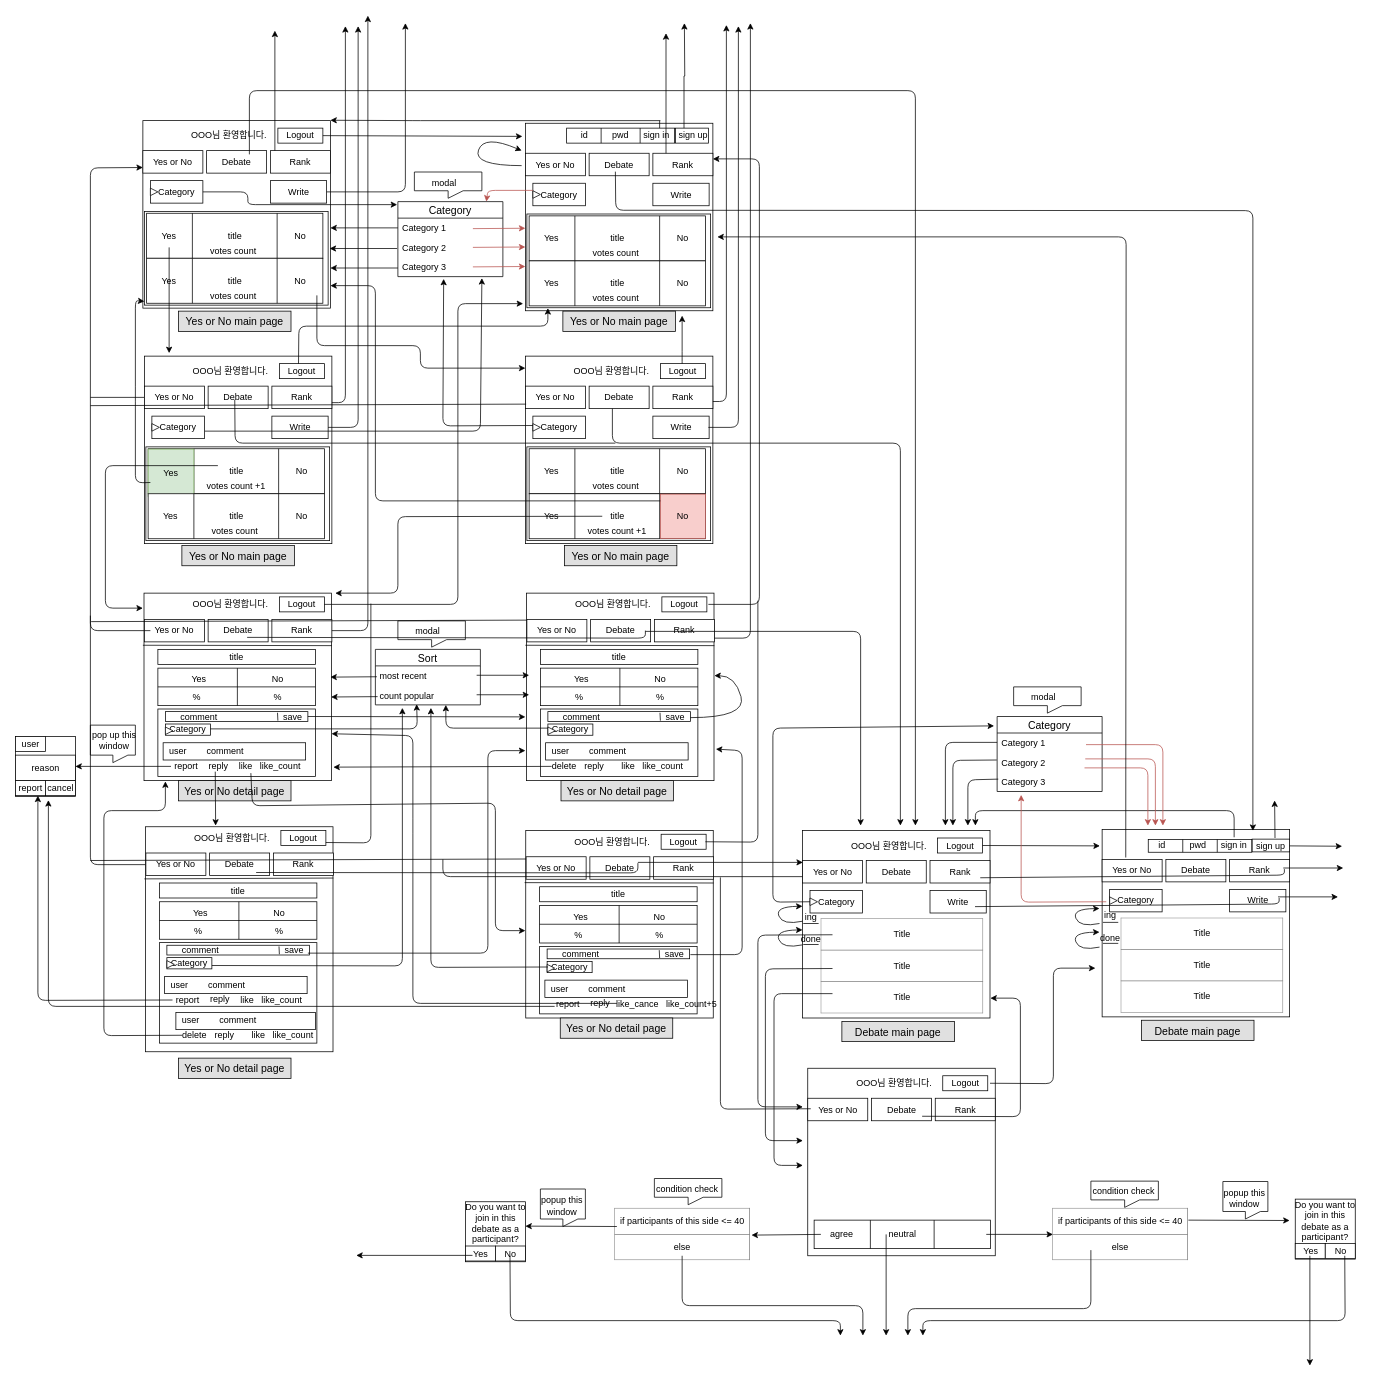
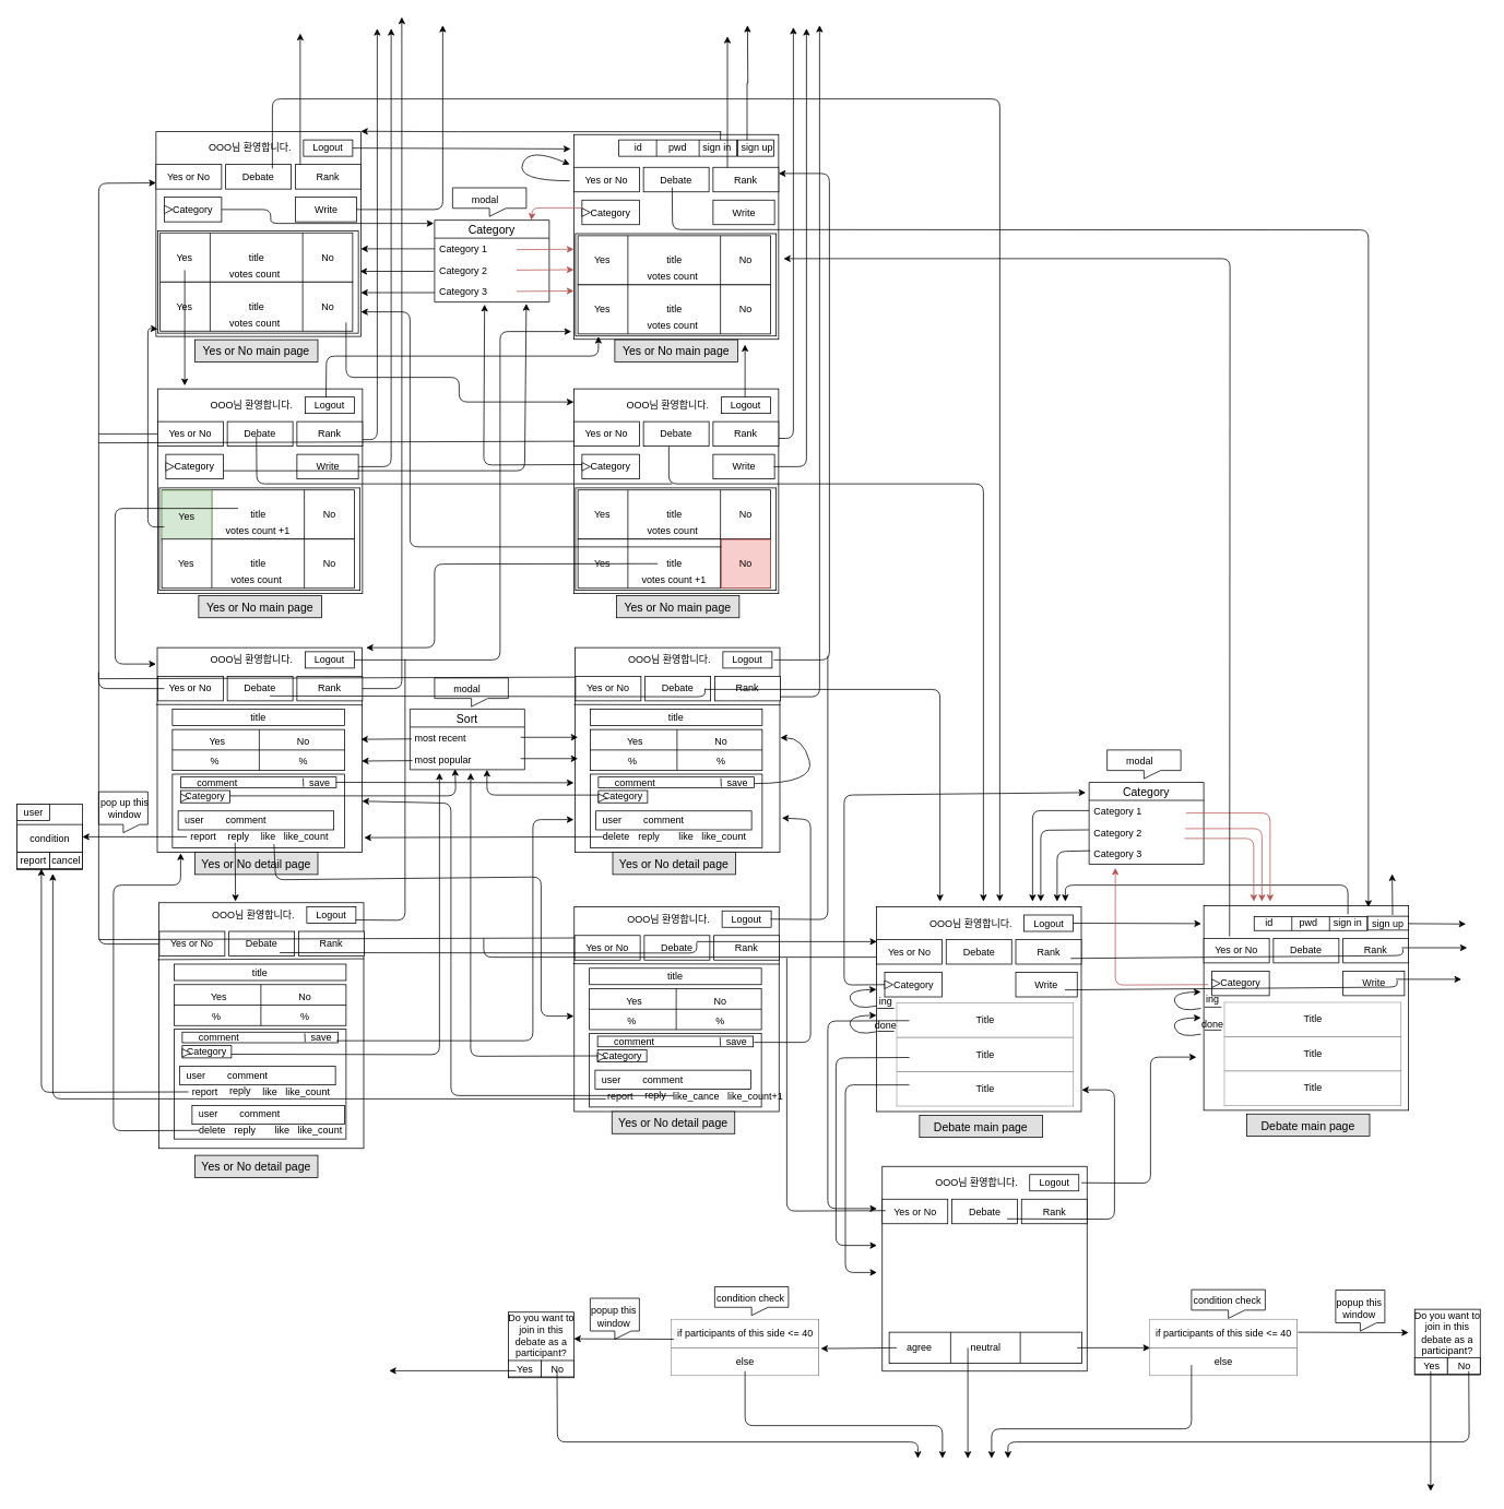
- <mxCell id="206" value="count popular" style="text;strokeColor=none;fillColor=none;spacingLeft=4;spacingRight=4;overflow=hidden;rotatable=0;points=[[0,0.5],[1,0.5]];portConstraint=eastwest;fontSize=12;" vertex="1" parent="204"><mxGeometry y="48" width="140" height="26" as="geometry" /></mxCell>
+ <mxCell id="206" value="most popular" style="text;strokeColor=none;fillColor=none;spacingLeft=4;spacingRight=4;overflow=hidden;rotatable=0;points=[[0,0.5],[1,0.5]];portConstraint=eastwest;fontSize=12;" vertex="1" parent="204"><mxGeometry y="48" width="140" height="26" as="geometry" /></mxCell>
- <mxCell id="228" value="reason" style="html=1;" vertex="1" parent="1"><mxGeometry x="20" y="1006" width="80" height="34" as="geometry" /></mxCell>
+ <mxCell id="228" value="condition" style="html=1;" vertex="1" parent="1"><mxGeometry x="20" y="1006" width="80" height="34" as="geometry" /></mxCell>
- <mxCell id="303" value="like_cance &amp;nbsp; like_count+5" style="text;html=1;strokeColor=none;fillColor=none;align=center;verticalAlign=middle;whiteSpace=wrap;rounded=0;" vertex="1" parent="1"><mxGeometry x="816" y="1328" width="145" height="20" as="geometry" /></mxCell>
+ <mxCell id="303" value="like_cance &amp;nbsp; like_count+1" style="text;html=1;strokeColor=none;fillColor=none;align=center;verticalAlign=middle;whiteSpace=wrap;rounded=0;" vertex="1" parent="1"><mxGeometry x="816" y="1328" width="145" height="20" as="geometry" /></mxCell>
